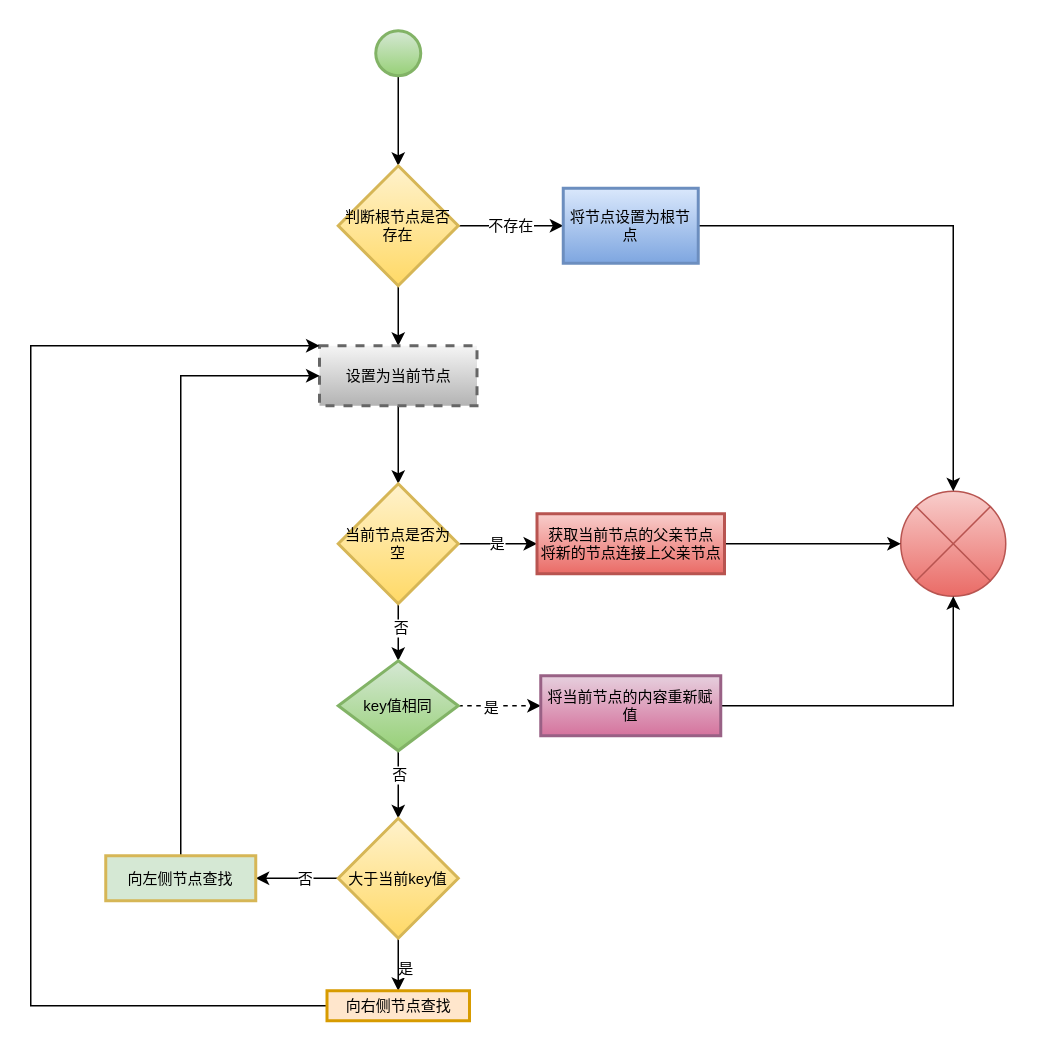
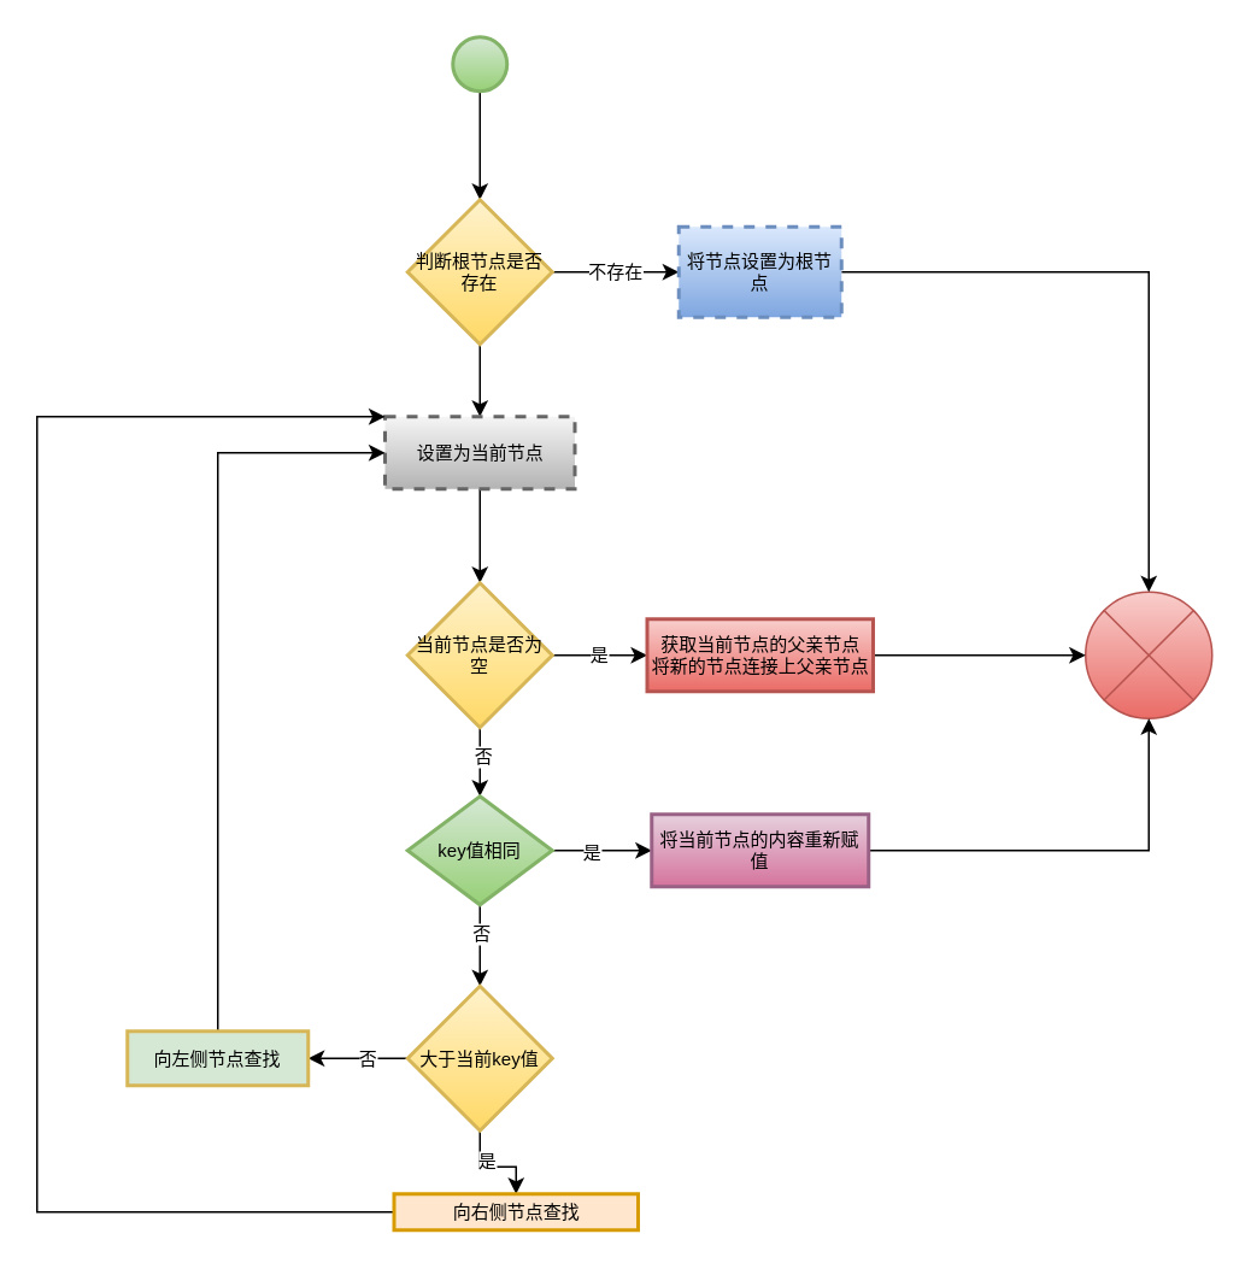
- <mxCell id="9" value="将节点设置为根节点" style="whiteSpace=wrap;html=1;fontSize=10;strokeWidth=2;gradientColor=#7ea6e0;fillColor=#dae8fc;strokeColor=#6c8ebf;" vertex="1" parent="1"><mxGeometry x="375" y="125" width="90" height="50" as="geometry" /></mxCell>
+ <mxCell id="9" value="将节点设置为根节点" style="whiteSpace=wrap;html=1;fontSize=10;strokeWidth=2;gradientColor=#7ea6e0;fillColor=#dae8fc;strokeColor=#6c8ebf;dashed=1;" vertex="1" parent="1"><mxGeometry x="375" y="125" width="90" height="50" as="geometry" /></mxCell>
- <mxCell id="18" value="" style="edgeStyle=orthogonalEdgeStyle;rounded=0;orthogonalLoop=1;jettySize=auto;html=1;fontSize=10;dashed=1;" edge="1" parent="1" source="22" target="24"><mxGeometry relative="1" as="geometry" /></mxCell>
+ <mxCell id="18" value="" style="edgeStyle=orthogonalEdgeStyle;rounded=0;orthogonalLoop=1;jettySize=auto;html=1;fontSize=10;" edge="1" parent="1" source="22" target="24"><mxGeometry relative="1" as="geometry" /></mxCell>
- <mxCell id="31" value="向右侧节点查找" style="whiteSpace=wrap;html=1;fontSize=10;strokeWidth=2;fillColor=#ffe6cc;strokeColor=#d79b00;" vertex="1" parent="1"><mxGeometry x="217.5" y="660" width="95" height="20" as="geometry" /></mxCell>
+ <mxCell id="31" value="向右侧节点查找" style="whiteSpace=wrap;html=1;fontSize=10;strokeWidth=2;fillColor=#ffe6cc;strokeColor=#d79b00;" vertex="1" parent="1"><mxGeometry x="217.5" y="660" width="135" height="20" as="geometry" /></mxCell>
